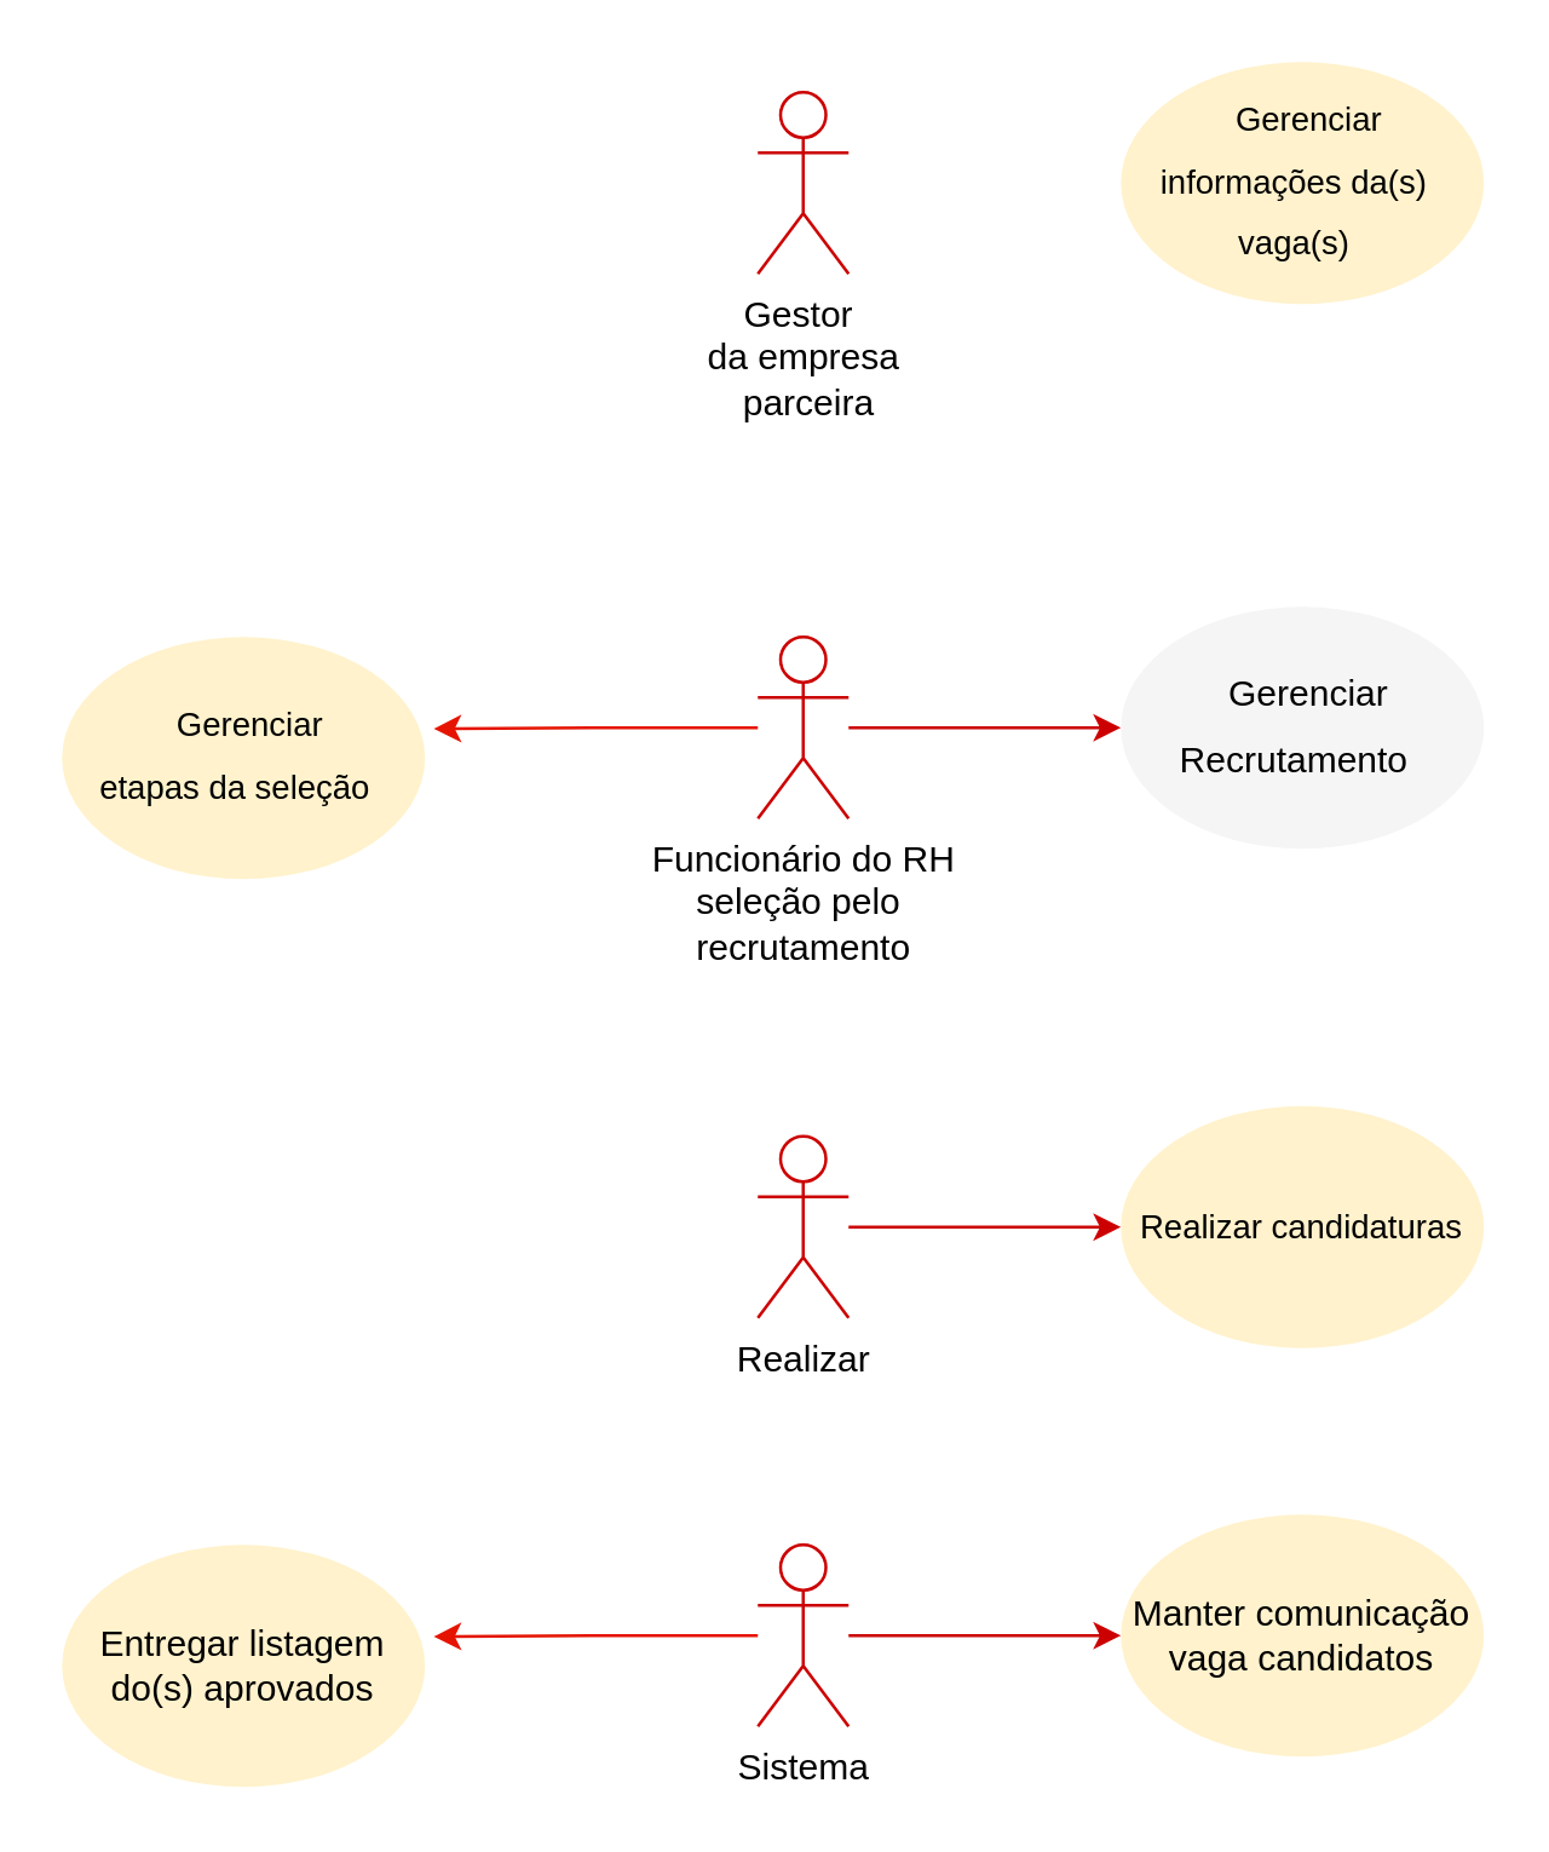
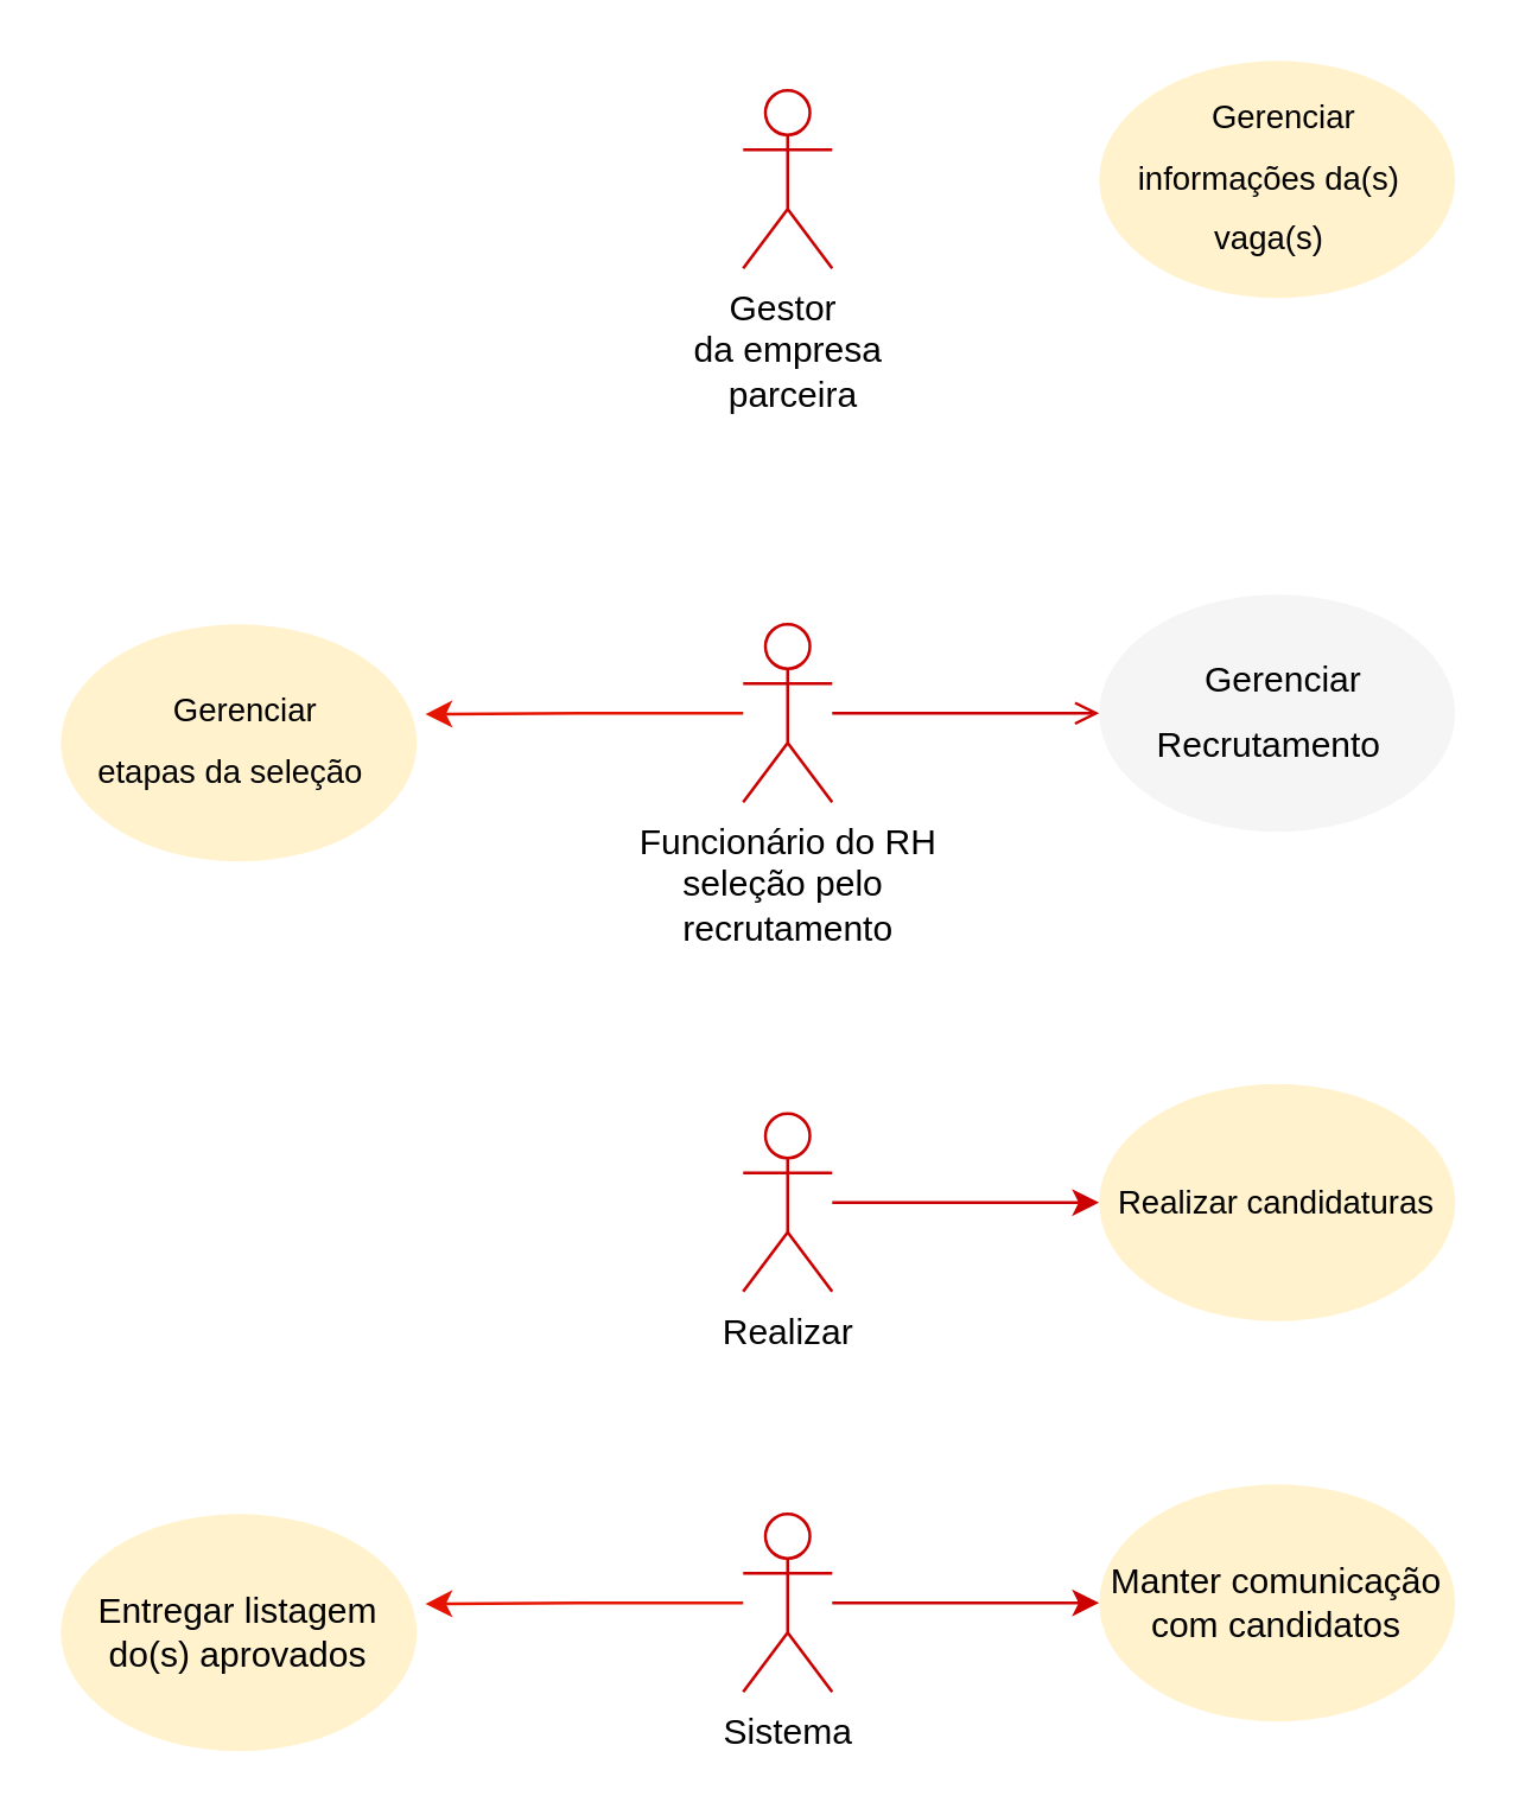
- <mxCell id="4" style="edgeStyle=orthogonalEdgeStyle;rounded=0;orthogonalLoop=1;jettySize=auto;html=1;strokeColor=#cc0000;" edge="1" parent="1" source="5" target="6"><mxGeometry relative="1" as="geometry"><mxPoint x="360" y="240" as="targetPoint" /></mxGeometry></mxCell>
+ <mxCell id="4" style="edgeStyle=orthogonalEdgeStyle;rounded=0;orthogonalLoop=1;jettySize=auto;html=1;strokeColor=#cc0000;endArrow=open;" edge="1" parent="1" source="5" target="6"><mxGeometry relative="1" as="geometry"><mxPoint x="360" y="240" as="targetPoint" /></mxGeometry></mxCell>
- <mxCell id="14" value="Manter comunicação vaga candidatos" style="ellipse;whiteSpace=wrap;html=1;strokeColor=none;fillColor=#fff2cc;" vertex="1" parent="1"><mxGeometry x="370" y="500" width="120" height="80" as="geometry" /></mxCell>
+ <mxCell id="14" value="Manter comunicação com candidatos" style="ellipse;whiteSpace=wrap;html=1;strokeColor=none;fillColor=#fff2cc;" vertex="1" parent="1"><mxGeometry x="370" y="500" width="120" height="80" as="geometry" /></mxCell>
